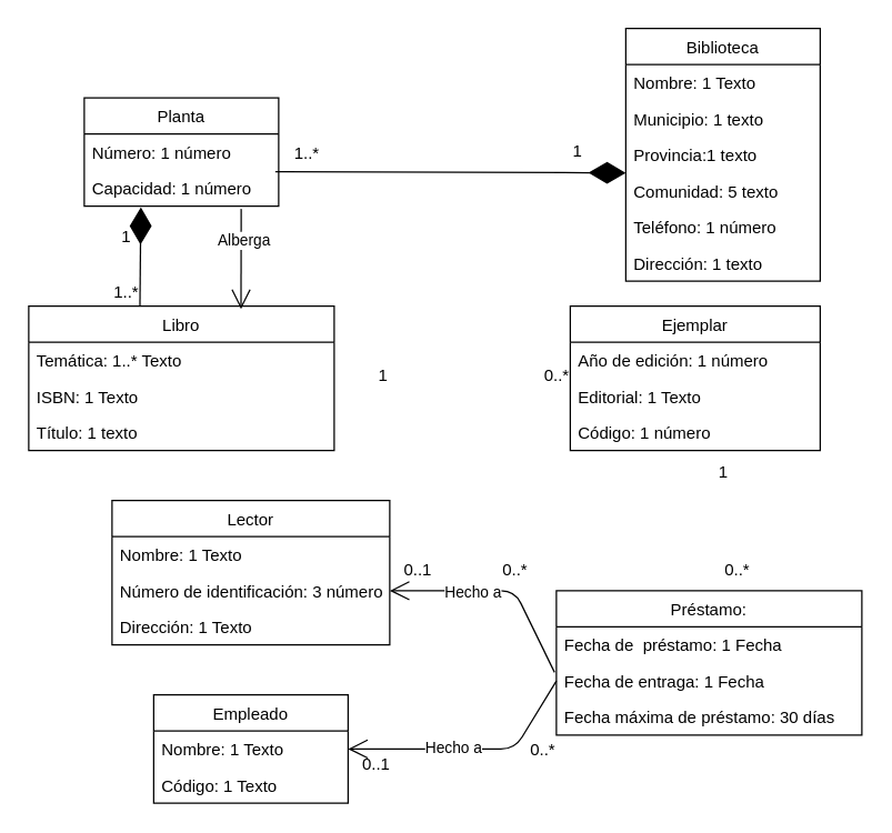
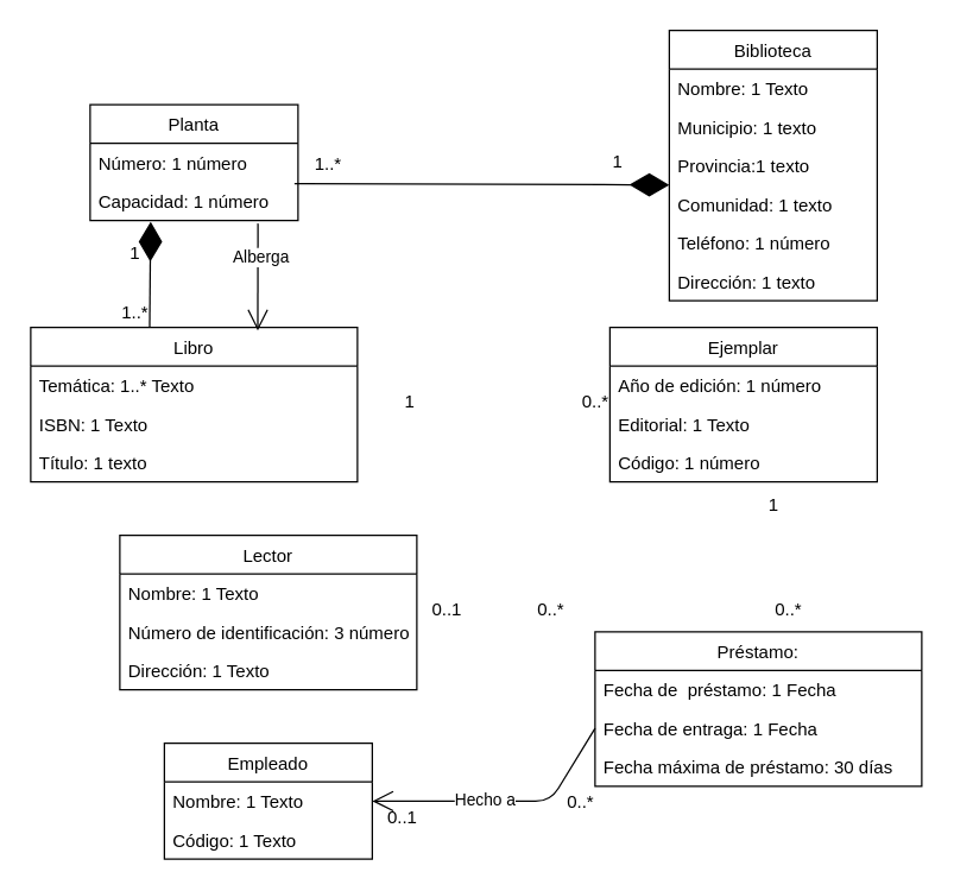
- <mxCell id="6" value="Comunidad: 5 texto" style="text;strokeColor=none;fillColor=none;align=left;verticalAlign=top;spacingLeft=4;spacingRight=4;overflow=hidden;rotatable=0;points=[[0,0.5],[1,0.5]];portConstraint=eastwest;" vertex="1" parent="2"><mxGeometry y="104" width="140" height="26" as="geometry" /></mxCell>
+ <mxCell id="6" value="Comunidad: 1 texto" style="text;strokeColor=none;fillColor=none;align=left;verticalAlign=top;spacingLeft=4;spacingRight=4;overflow=hidden;rotatable=0;points=[[0,0.5],[1,0.5]];portConstraint=eastwest;" vertex="1" parent="2"><mxGeometry y="104" width="140" height="26" as="geometry" /></mxCell>
- <mxCell id="43" value="" style="endArrow=open;endFill=1;endSize=12;html=1;entryX=1;entryY=0.5;entryDx=0;entryDy=0;exitX=-0.006;exitY=0.262;exitDx=0;exitDy=0;exitPerimeter=0;" edge="1" parent="1" source="32" target="36"><mxGeometry width="160" relative="1" as="geometry"><mxPoint x="430" y="490" as="sourcePoint" /><mxPoint x="460" y="400" as="targetPoint" /><Array as="points"><mxPoint x="370" y="425" /></Array></mxGeometry></mxCell>
- <mxCell id="44" value="Hecho a" style="edgeLabel;html=1;align=center;verticalAlign=middle;resizable=0;points=[];" vertex="1" connectable="0" parent="43"><mxGeometry x="0.238" relative="1" as="geometry"><mxPoint as="offset" /></mxGeometry></mxCell>
